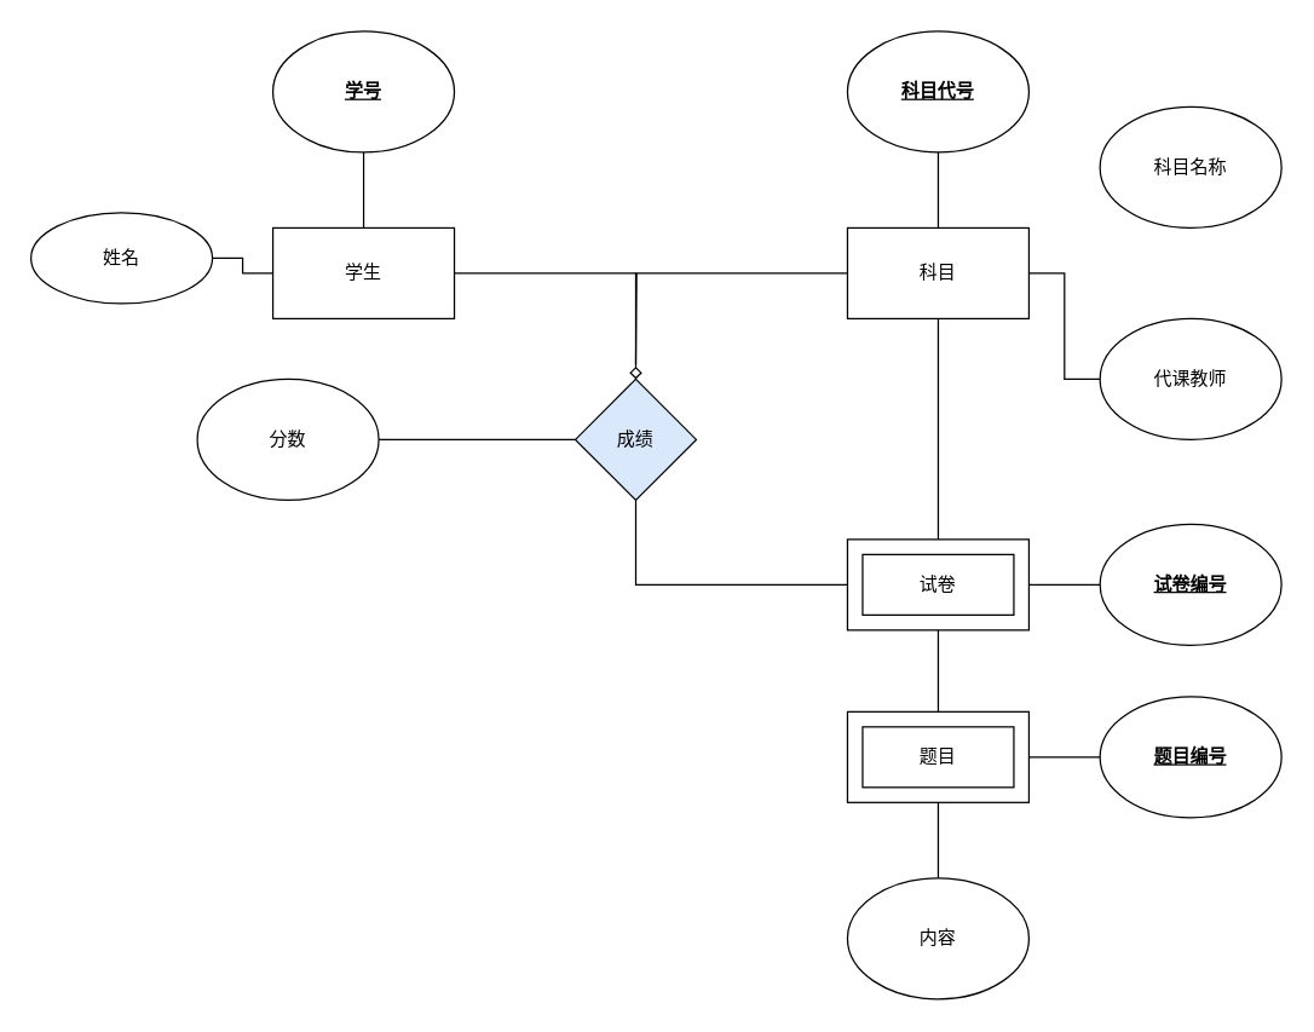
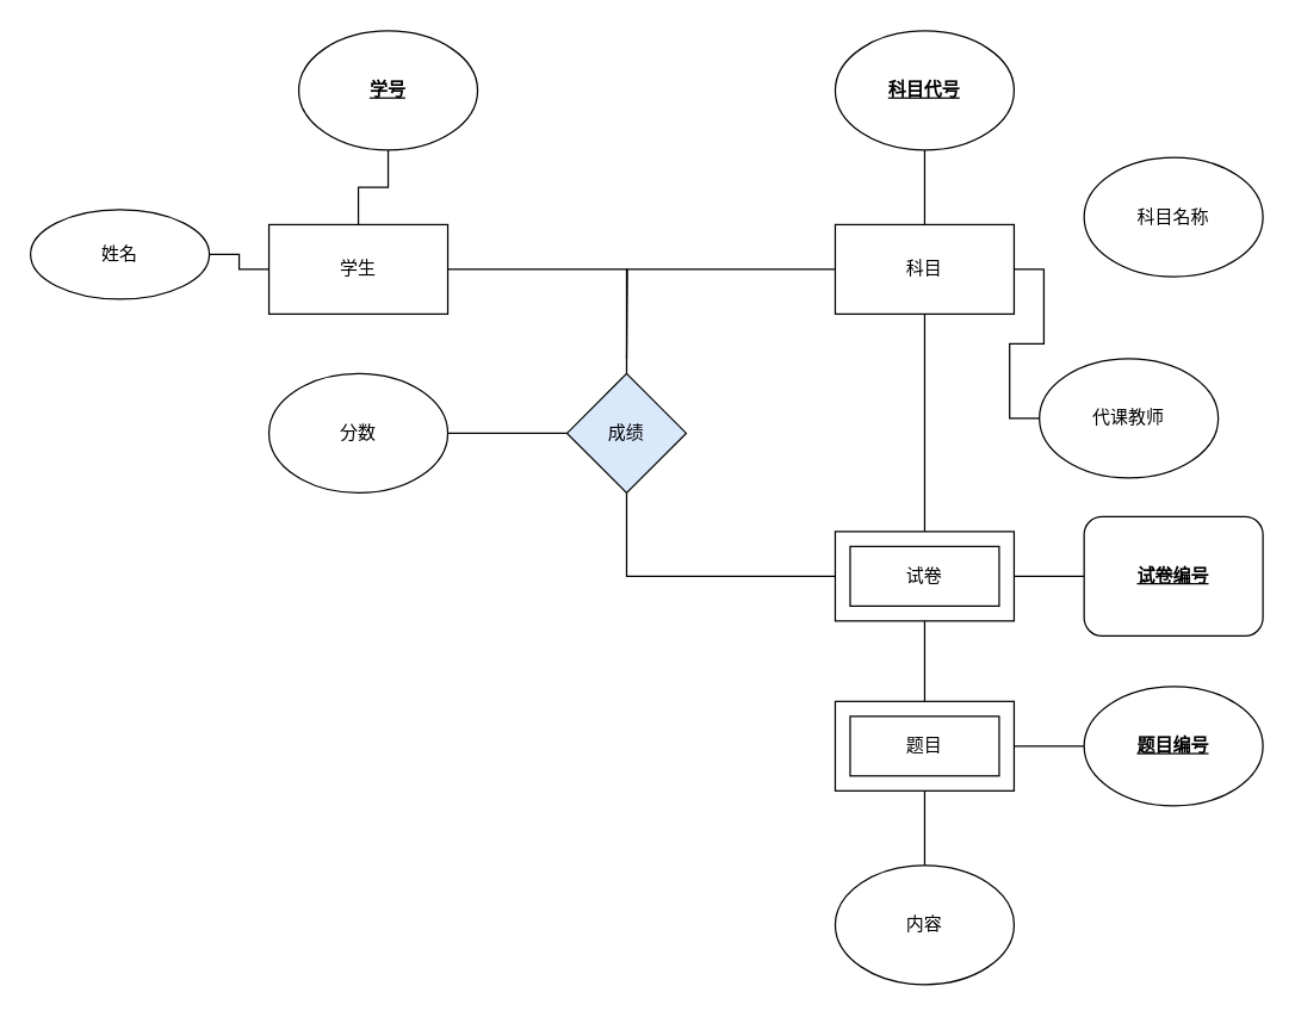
- <mxCell id="6" value="&lt;u&gt;&lt;b&gt;学号&lt;/b&gt;&lt;/u&gt;" style="ellipse;whiteSpace=wrap;html=1;" parent="1" vertex="1"><mxGeometry x="180" y="20" width="120" height="80" as="geometry" /></mxCell>
+ <mxCell id="6" value="&lt;u&gt;&lt;b&gt;学号&lt;/b&gt;&lt;/u&gt;" style="ellipse;whiteSpace=wrap;html=1;" parent="1" vertex="1"><mxGeometry x="200" y="20" width="120" height="80" as="geometry" /></mxCell>
- <mxCell id="14" value="科目名称" style="ellipse;whiteSpace=wrap;html=1;" parent="1" vertex="1"><mxGeometry x="727" y="70" width="120" height="80" as="geometry" /></mxCell>
+ <mxCell id="14" value="科目名称" style="ellipse;whiteSpace=wrap;html=1;" parent="1" vertex="1"><mxGeometry x="727" y="105" width="120" height="80" as="geometry" /></mxCell>
- <mxCell id="4" style="edgeStyle=orthogonalEdgeStyle;rounded=0;orthogonalLoop=1;jettySize=auto;html=1;entryX=0.5;entryY=0;entryDx=0;entryDy=0;endArrow=diamond;endFill=0;" parent="1" source="5" target="24" edge="1"><mxGeometry relative="1" as="geometry" /></mxCell>
+ <mxCell id="4" style="edgeStyle=orthogonalEdgeStyle;rounded=0;orthogonalLoop=1;jettySize=auto;html=1;entryX=0.5;entryY=0;entryDx=0;entryDy=0;endArrow=none;endFill=0;" parent="1" source="5" target="24" edge="1"><mxGeometry relative="1" as="geometry" /></mxCell>
- <mxCell id="15" value="代课教师" style="ellipse;whiteSpace=wrap;html=1;" parent="1" vertex="1"><mxGeometry x="727" y="210" width="120" height="80" as="geometry" /></mxCell>
+ <mxCell id="15" value="代课教师" style="ellipse;whiteSpace=wrap;html=1;" parent="1" vertex="1"><mxGeometry x="697" y="240" width="120" height="80" as="geometry" /></mxCell>
- <mxCell id="25" value="分数" style="ellipse;whiteSpace=wrap;html=1;" parent="1" vertex="1"><mxGeometry x="130" y="250" width="120" height="80" as="geometry" /></mxCell>
+ <mxCell id="25" value="分数" style="ellipse;whiteSpace=wrap;html=1;" parent="1" vertex="1"><mxGeometry x="180" y="250" width="120" height="80" as="geometry" /></mxCell>
- <mxCell id="20" value="&lt;b&gt;&lt;u&gt;试卷编号&lt;/u&gt;&lt;/b&gt;" style="ellipse;whiteSpace=wrap;html=1;" parent="1" vertex="1"><mxGeometry x="727" y="346" width="120" height="80" as="geometry" /></mxCell>
+ <mxCell id="20" value="&lt;b&gt;&lt;u&gt;试卷编号&lt;/u&gt;&lt;/b&gt;" style="whiteSpace=wrap;html=1;rounded=1;" parent="1" vertex="1"><mxGeometry x="727" y="346" width="120" height="80" as="geometry" /></mxCell>
